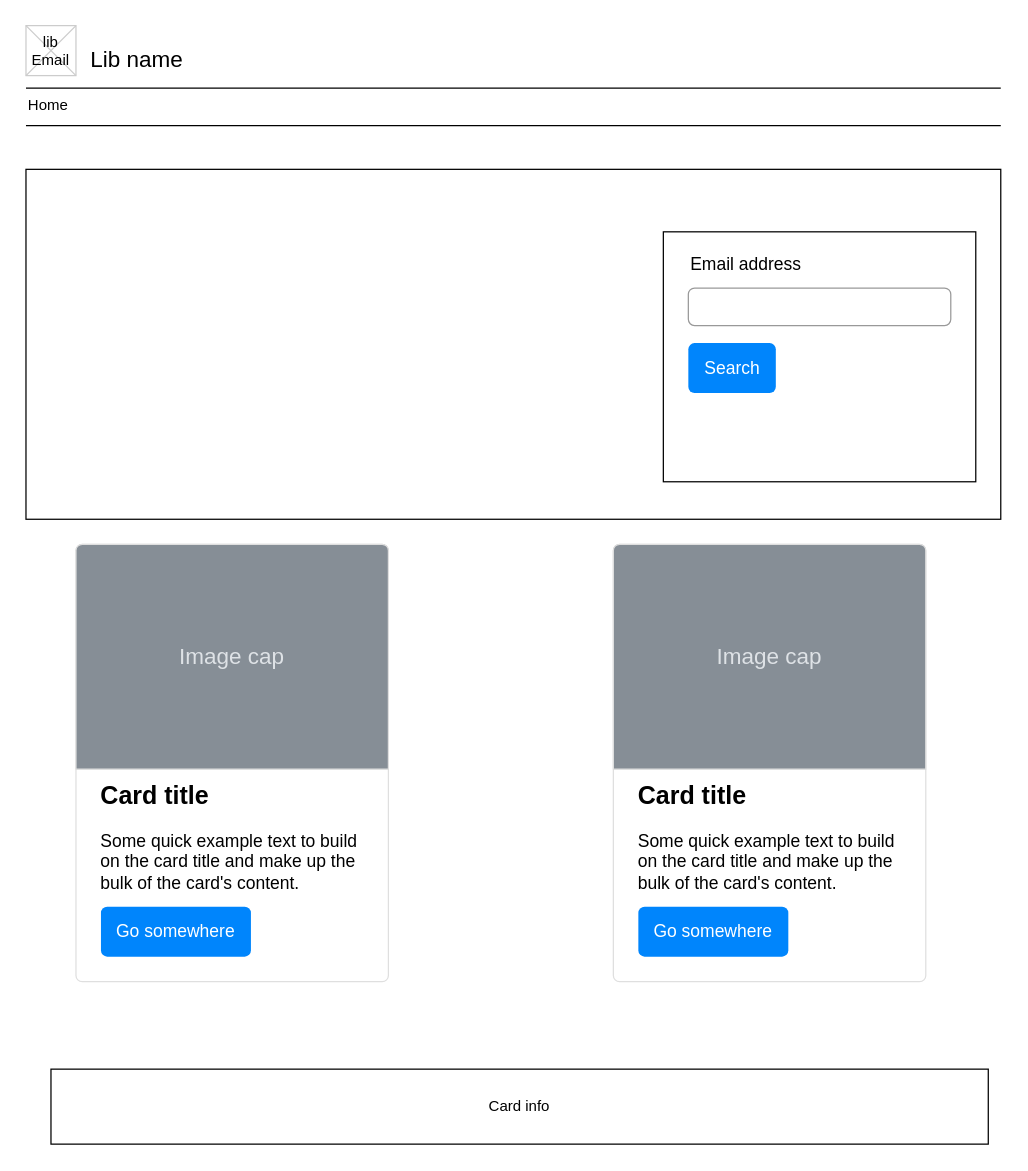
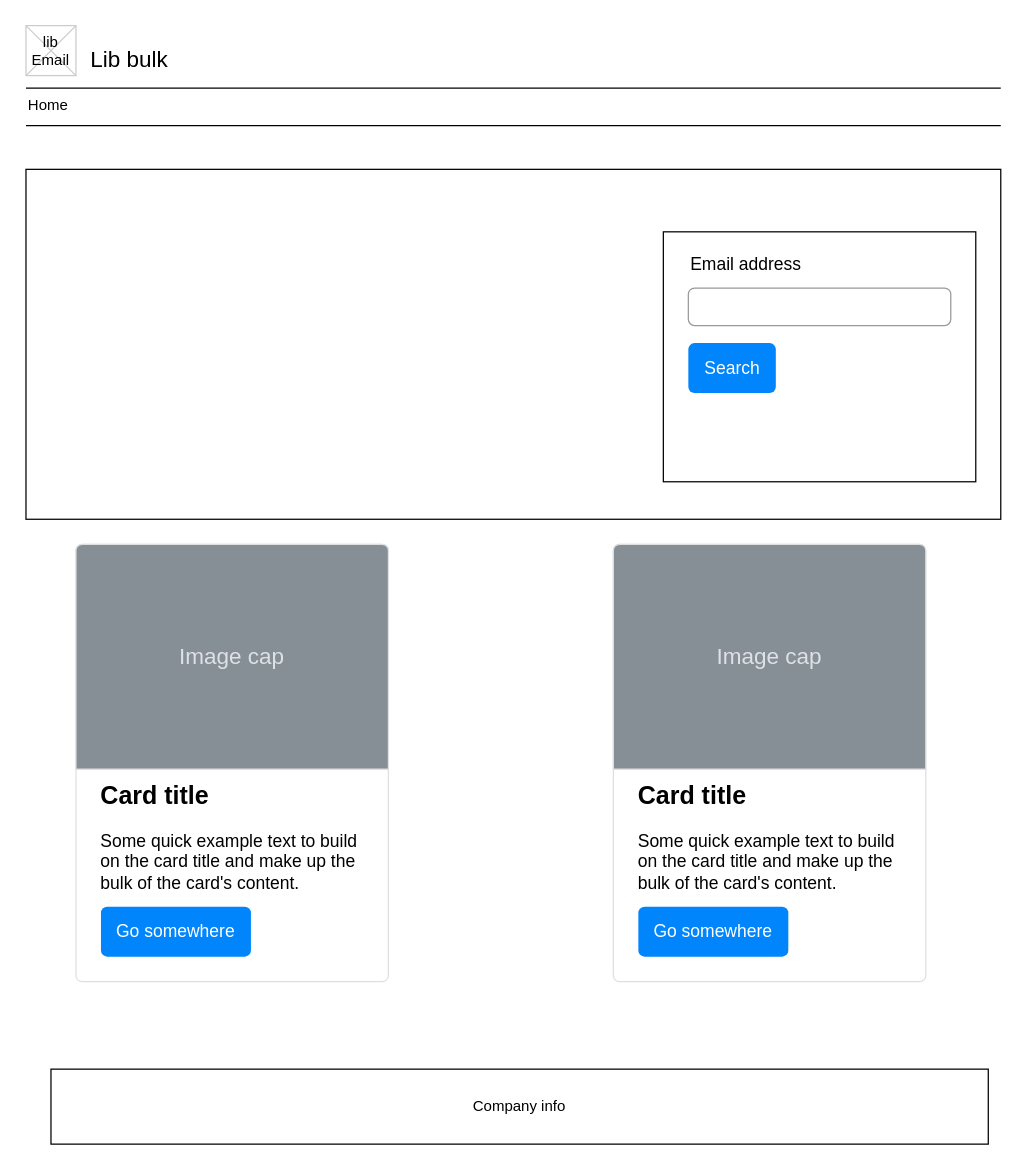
- <mxCell id="3" value="Lib name" style="text;spacingTop=-5;fontSize=18;fontStyle=0" parent="1" vertex="1"><mxGeometry x="70" y="35" width="230" height="20" as="geometry" /></mxCell>
+ <mxCell id="3" value="Lib bulk" style="text;spacingTop=-5;fontSize=18;fontStyle=0" parent="1" vertex="1"><mxGeometry x="70" y="35" width="230" height="20" as="geometry" /></mxCell>
- <mxCell id="14" value="Card info" style="text;html=1;strokeColor=none;fillColor=none;align=center;verticalAlign=middle;whiteSpace=wrap;rounded=0;" vertex="1" parent="1"><mxGeometry x="360" y="870" width="110" height="30" as="geometry" /></mxCell>
+ <mxCell id="14" value="Company info" style="text;html=1;strokeColor=none;fillColor=none;align=center;verticalAlign=middle;whiteSpace=wrap;rounded=0;" vertex="1" parent="1"><mxGeometry x="360" y="870" width="110" height="30" as="geometry" /></mxCell>
